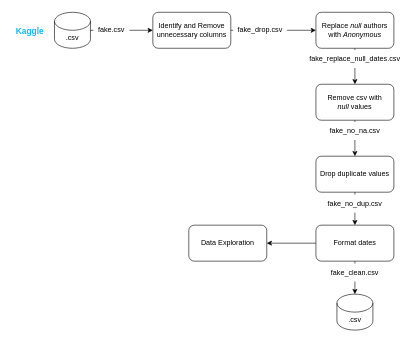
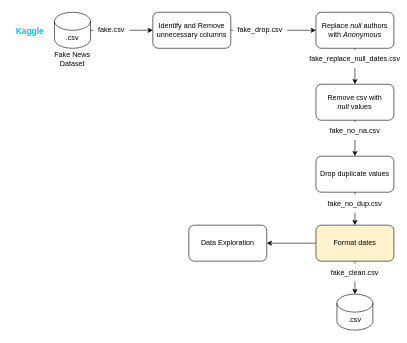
+ <mxCell id="29" value="Fake News&lt;br&gt;Dataset" style="text;html=1;strokeColor=none;fillColor=none;align=center;verticalAlign=middle;whiteSpace=wrap;rounded=0;fontSize=12;fontColor=#000000;" vertex="1" parent="1"><mxGeometry x="73" y="83" width="94" height="30" as="geometry" /></mxCell>
- <mxCell id="13" value="Format dates" style="rounded=1;whiteSpace=wrap;html=1;fontSize=12;fontColor=#000000;" vertex="1" parent="1"><mxGeometry x="526" y="375" width="130" height="60" as="geometry" /></mxCell>
+ <mxCell id="13" value="Format dates" style="rounded=1;whiteSpace=wrap;html=1;fontSize=12;fontColor=#000000;fillColor=#fff2cc;" vertex="1" parent="1"><mxGeometry x="526" y="375" width="130" height="60" as="geometry" /></mxCell>
